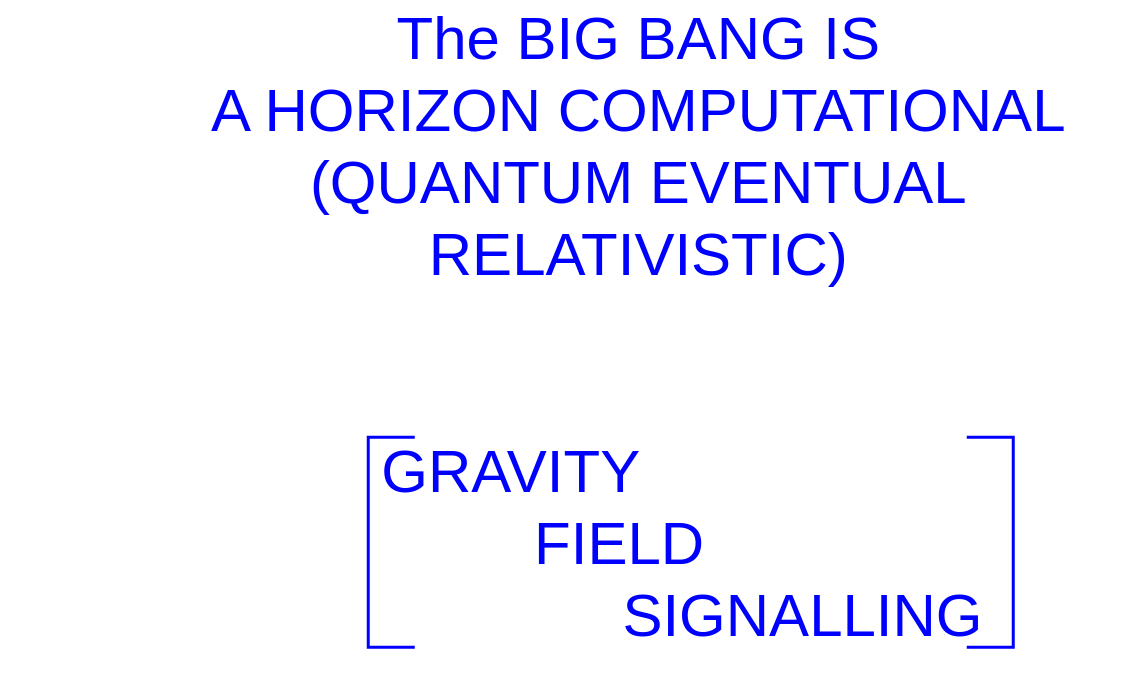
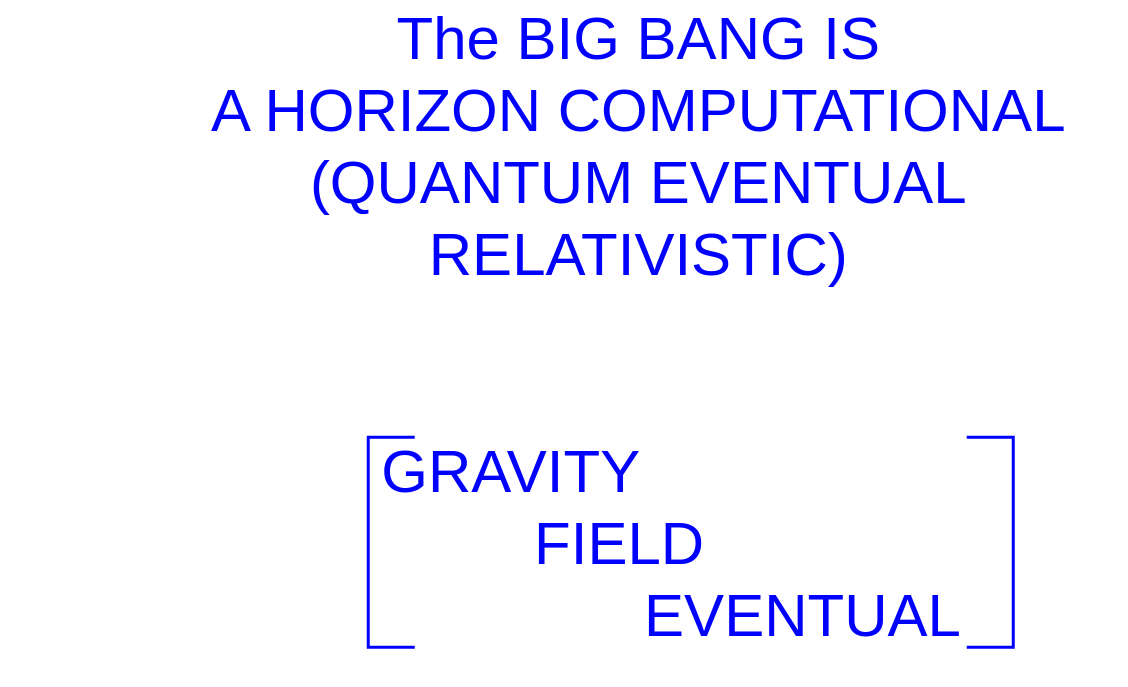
- <mxCell id="3" value="GRAVITY&lt;br&gt;&amp;nbsp; &amp;nbsp; &amp;nbsp; &amp;nbsp; &amp;nbsp; &amp;nbsp; &amp;nbsp;FIELD&lt;br&gt;&amp;nbsp; &amp;nbsp; &amp;nbsp; &amp;nbsp; &amp;nbsp; &amp;nbsp; &amp;nbsp; &amp;nbsp; &amp;nbsp; &amp;nbsp; &amp;nbsp; &amp;nbsp; &amp;nbsp; &amp;nbsp; &amp;nbsp; &amp;nbsp; &amp;nbsp; &amp;nbsp;SIGNALLING" style="text;html=1;align=center;verticalAlign=middle;resizable=0;points=[];autosize=1;strokeColor=none;fillColor=none;fontSize=40;fontColor=#0000FF;" vertex="1" parent="1"><mxGeometry x="20" y="260" width="640" height="150" as="geometry" /></mxCell>
+ <mxCell id="3" value="GRAVITY&lt;br&gt;&amp;nbsp; &amp;nbsp; &amp;nbsp; &amp;nbsp; &amp;nbsp; &amp;nbsp; &amp;nbsp;FIELD&lt;br&gt;&amp;nbsp; &amp;nbsp; &amp;nbsp; &amp;nbsp; &amp;nbsp; &amp;nbsp; &amp;nbsp; &amp;nbsp; &amp;nbsp; &amp;nbsp; &amp;nbsp; &amp;nbsp; &amp;nbsp; &amp;nbsp; &amp;nbsp; &amp;nbsp; &amp;nbsp; &amp;nbsp;EVENTUAL" style="text;html=1;align=center;verticalAlign=middle;resizable=0;points=[];autosize=1;strokeColor=none;fillColor=none;fontSize=40;fontColor=#0000FF;" vertex="1" parent="1"><mxGeometry x="20" y="260" width="640" height="150" as="geometry" /></mxCell>
